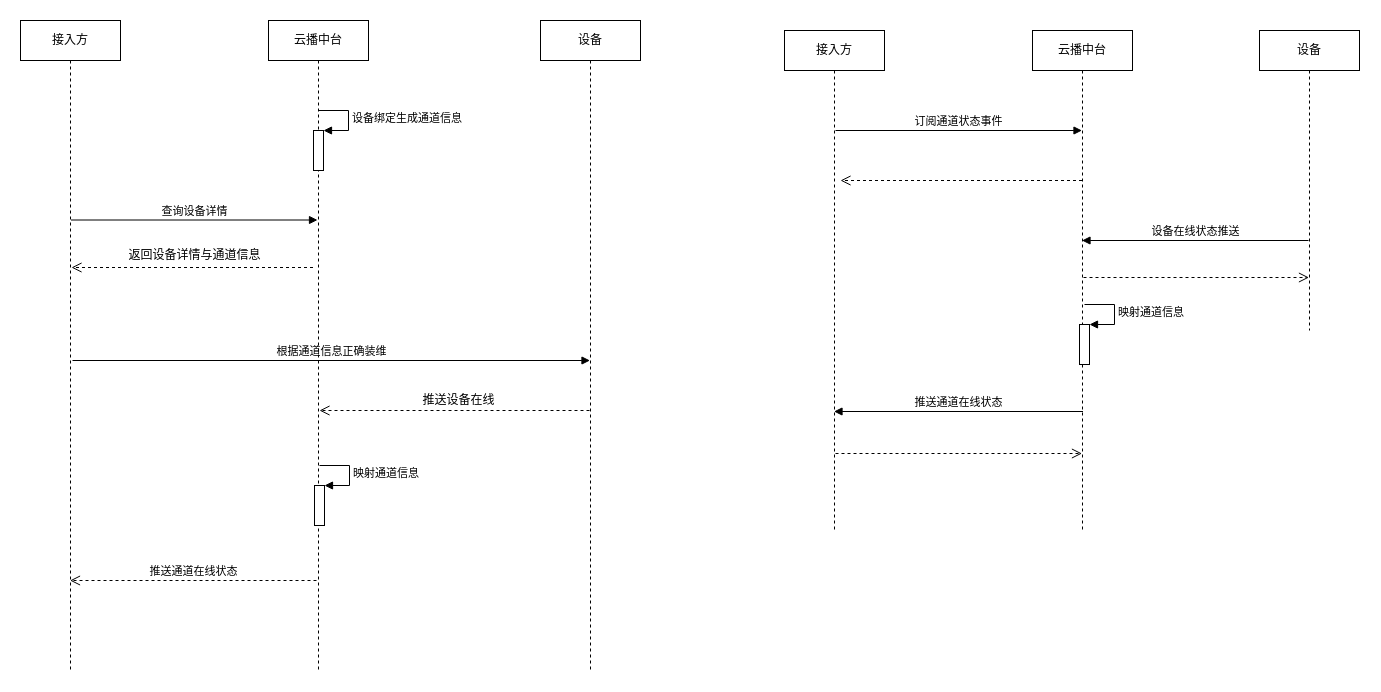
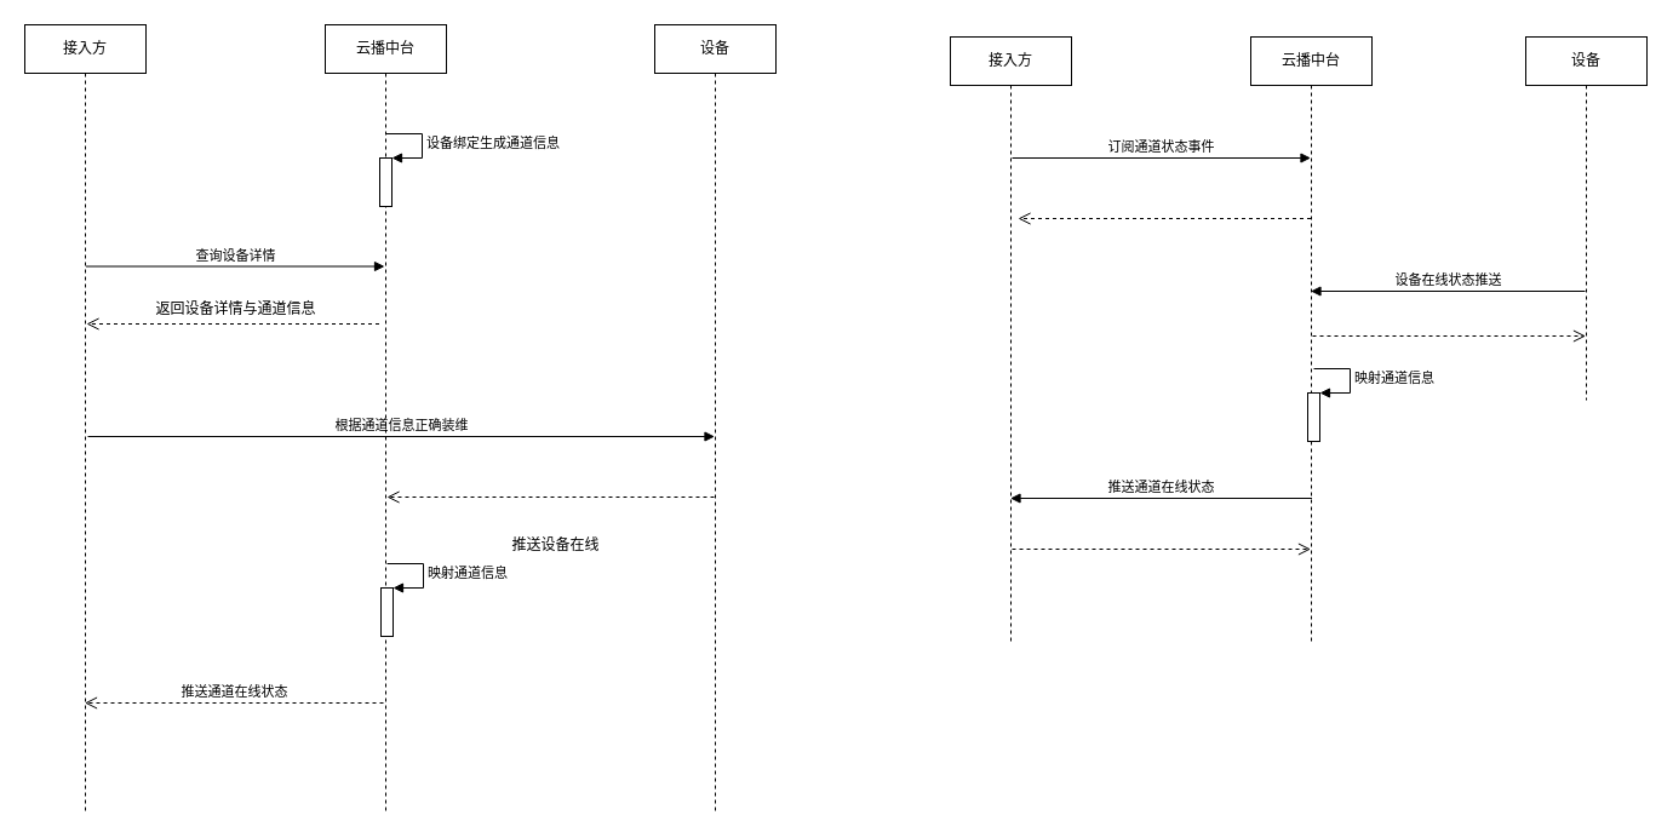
- <mxCell id="25" value="推送设备在线" style="text;html=1;align=center;verticalAlign=middle;resizable=0;points=[];autosize=1;strokeColor=none;fillColor=none;" vertex="1" parent="1"><mxGeometry x="413" y="390" width="90" height="20" as="geometry" /></mxCell>
+ <mxCell id="25" value="推送设备在线" style="text;html=1;align=center;verticalAlign=middle;resizable=0;points=[];autosize=1;strokeColor=none;fillColor=none;" vertex="1" parent="1"><mxGeometry x="413" y="440" width="90" height="20" as="geometry" /></mxCell>
